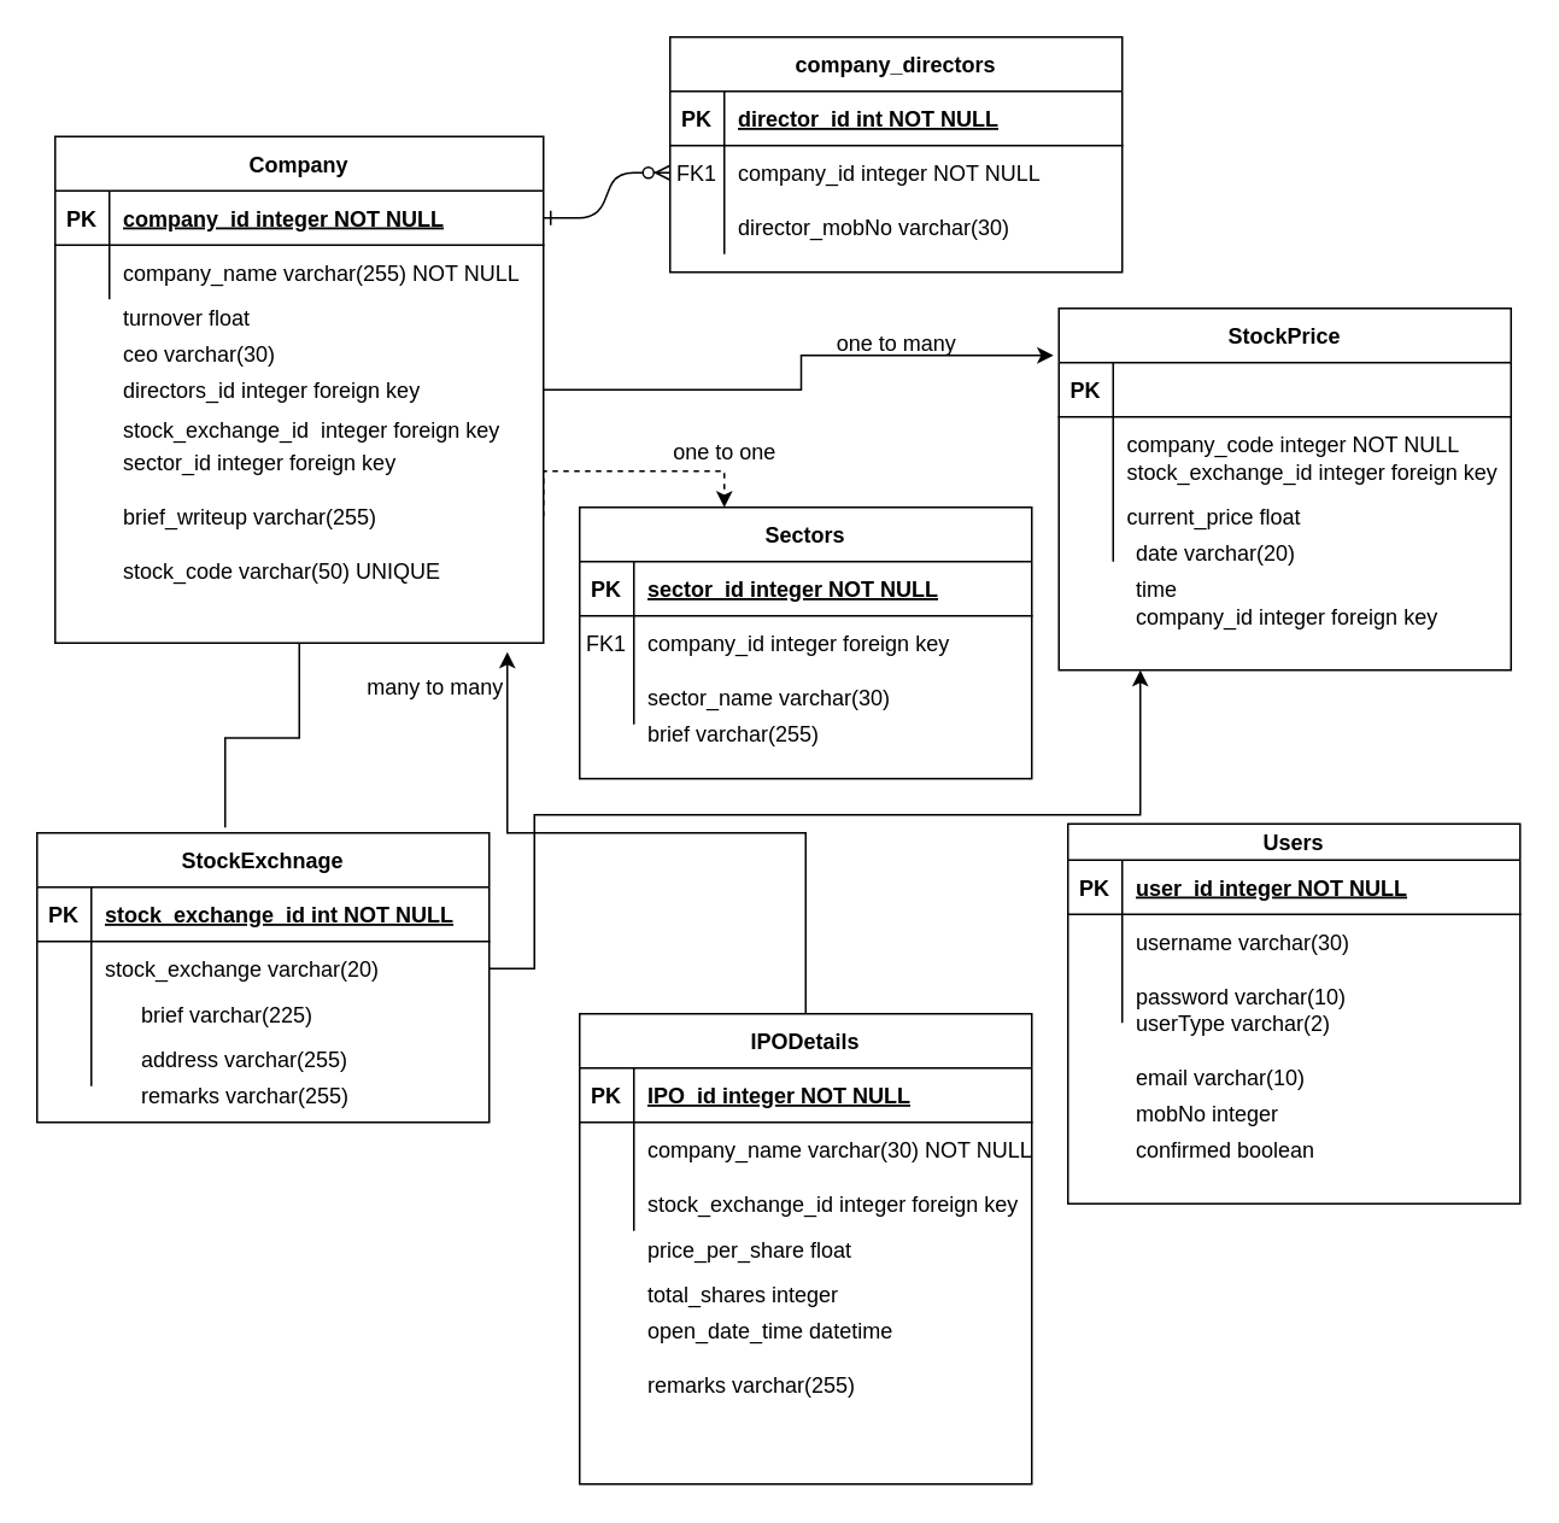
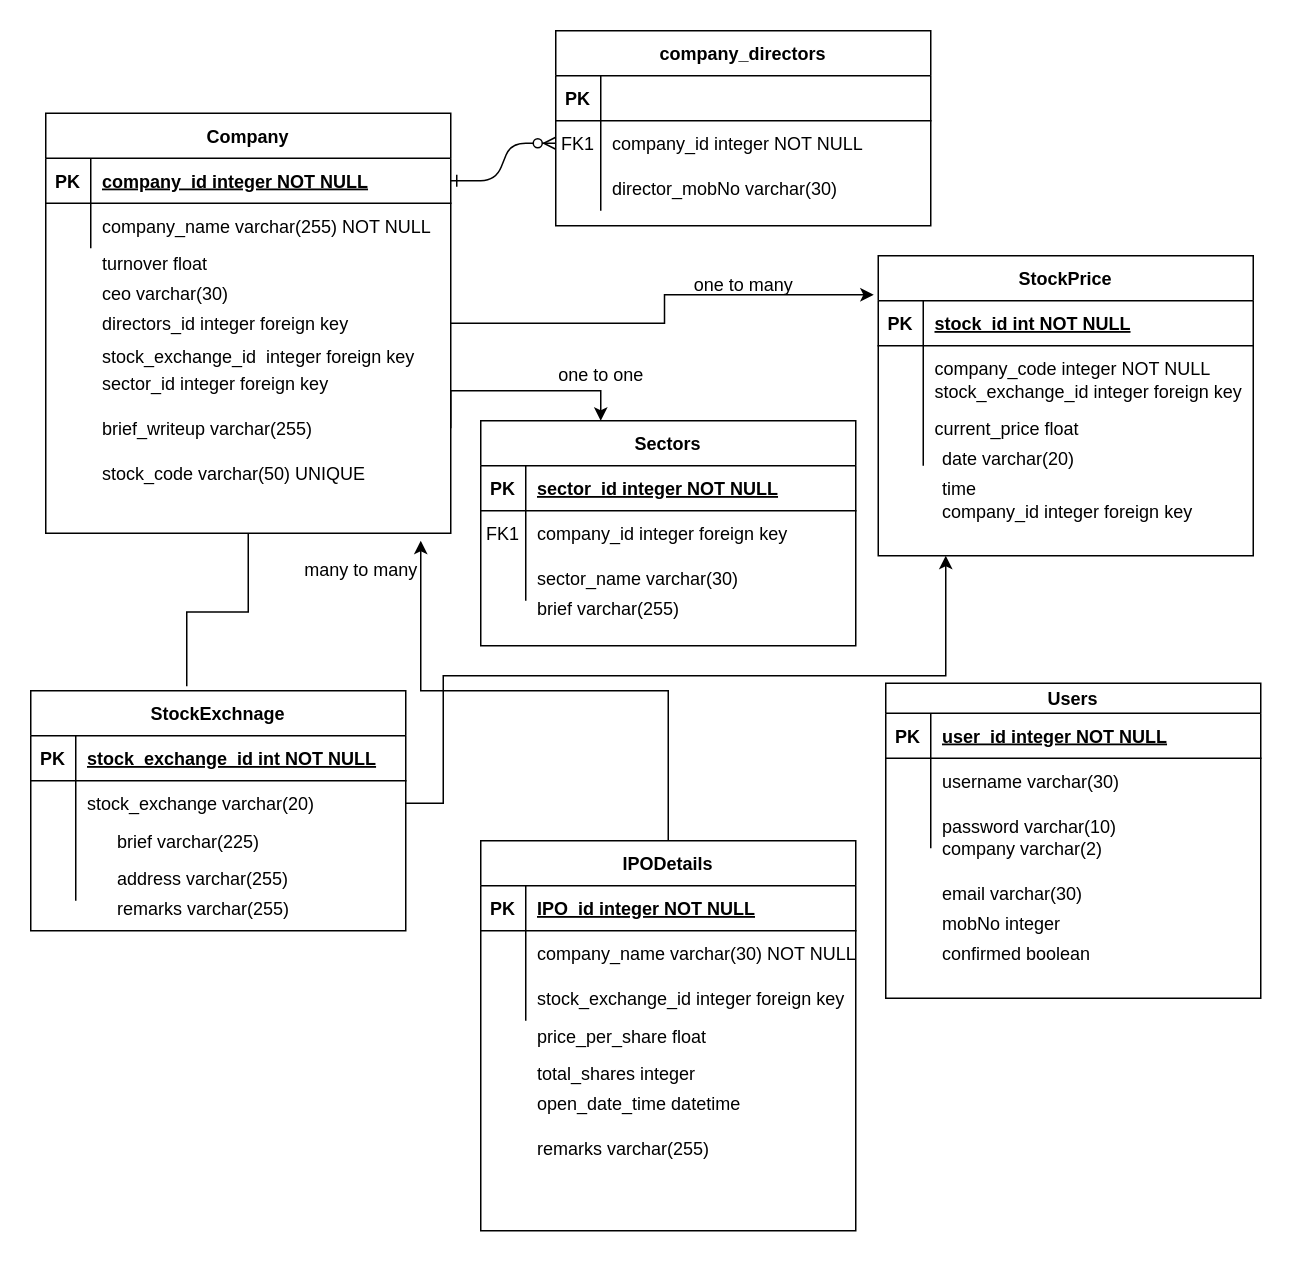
- <mxCell id="6" value="director_id int NOT NULL " style="shape=partialRectangle;overflow=hidden;connectable=0;fillColor=none;top=0;left=0;bottom=0;right=0;align=left;spacingLeft=6;fontStyle=5;" parent="4" vertex="1"><mxGeometry x="30" width="220" height="30" as="geometry" /></mxCell>
+ <mxCell id="16" value="stock_id int NOT NULL " style="shape=partialRectangle;overflow=hidden;connectable=0;fillColor=none;top=0;left=0;bottom=0;right=0;align=left;spacingLeft=6;fontStyle=5;" parent="14" vertex="1"><mxGeometry x="30" width="220" height="30" as="geometry" /></mxCell>
- <mxCell id="25" style="edgeStyle=orthogonalEdgeStyle;rounded=0;orthogonalLoop=1;jettySize=auto;html=1;exitX=1;exitY=0.75;exitDx=0;exitDy=0;dashed=1;" parent="1" source="26" target="75" edge="1"><mxGeometry relative="1" as="geometry"><Array as="points"><mxPoint x="300" y="260" /><mxPoint x="400" y="260" /></Array></mxGeometry></mxCell>
+ <mxCell id="25" style="edgeStyle=orthogonalEdgeStyle;rounded=0;orthogonalLoop=1;jettySize=auto;html=1;exitX=1;exitY=0.75;exitDx=0;exitDy=0;" parent="1" source="26" target="75" edge="1"><mxGeometry relative="1" as="geometry"><Array as="points"><mxPoint x="300" y="260" /><mxPoint x="400" y="260" /></Array></mxGeometry></mxCell>
- <mxCell id="71" value="userType varchar(2)" style="shape=partialRectangle;overflow=hidden;connectable=0;fillColor=none;top=0;left=0;bottom=0;right=0;align=left;spacingLeft=6;" parent="1" vertex="1"><mxGeometry x="620" y="550" width="220" height="30" as="geometry" /></mxCell>
+ <mxCell id="71" value="company varchar(2)" style="shape=partialRectangle;overflow=hidden;connectable=0;fillColor=none;top=0;left=0;bottom=0;right=0;align=left;spacingLeft=6;" parent="1" vertex="1"><mxGeometry x="620" y="550" width="220" height="30" as="geometry" /></mxCell>
- <mxCell id="72" value="email varchar(10)" style="shape=partialRectangle;overflow=hidden;connectable=0;fillColor=none;top=0;left=0;bottom=0;right=0;align=left;spacingLeft=6;" parent="1" vertex="1"><mxGeometry x="620" y="580" width="220" height="30" as="geometry" /></mxCell>
+ <mxCell id="72" value="email varchar(30)" style="shape=partialRectangle;overflow=hidden;connectable=0;fillColor=none;top=0;left=0;bottom=0;right=0;align=left;spacingLeft=6;" parent="1" vertex="1"><mxGeometry x="620" y="580" width="220" height="30" as="geometry" /></mxCell>
